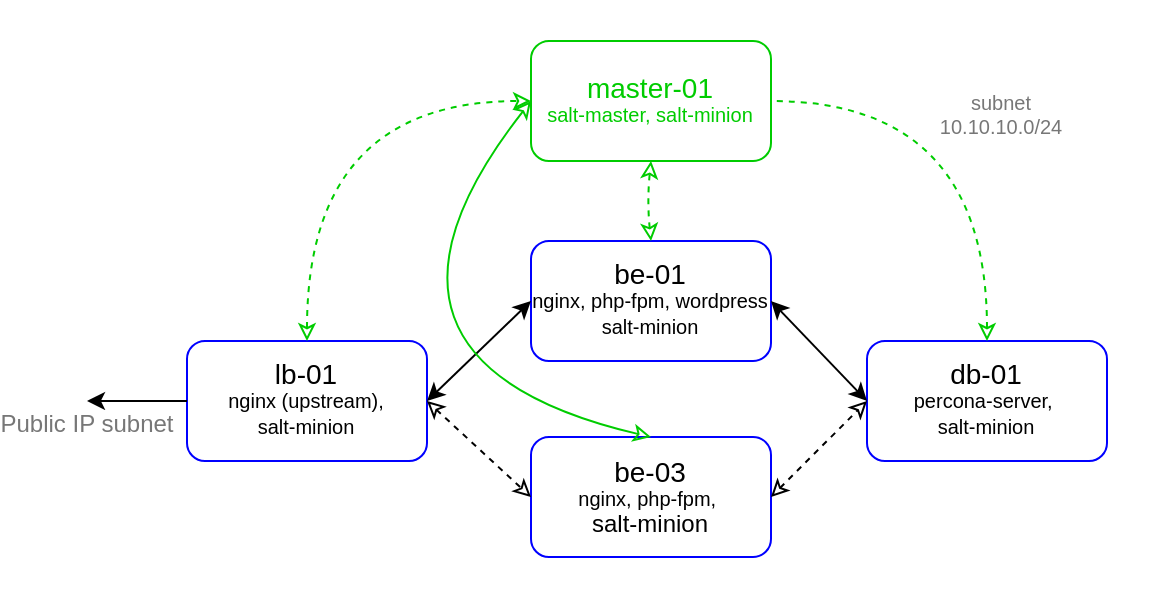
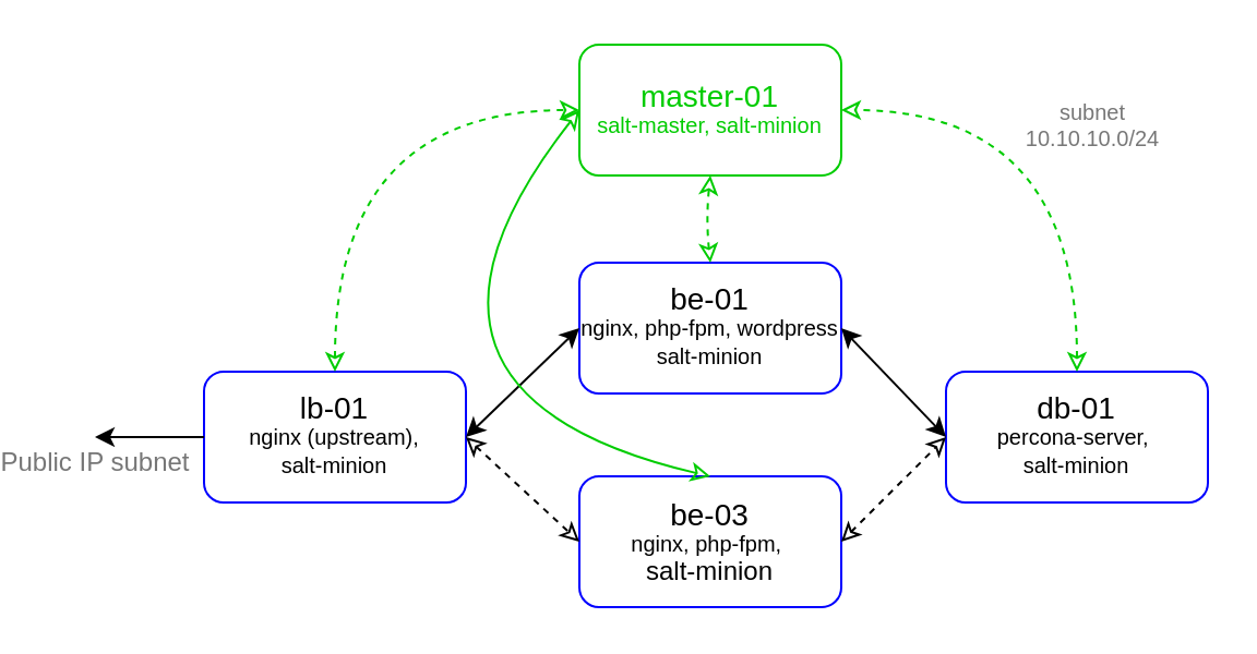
- <mxCell id="15" value="" style="endArrow=none;dashed=1;html=1;exitX=0.5;exitY=0;exitDx=0;exitDy=0;entryX=1;entryY=0.5;entryDx=0;entryDy=0;startArrow=classic;startFill=0;endFill=0;jumpStyle=none;strokeColor=#00CC00;jumpSize=6;curved=1;" parent="1" source="9" target="11" edge="1"><mxGeometry width="50" height="50" relative="1" as="geometry"><mxPoint x="440" y="170" as="sourcePoint" /><mxPoint x="552" y="50" as="targetPoint" /><Array as="points"><mxPoint x="470" y="50" /></Array></mxGeometry></mxCell>
+ <mxCell id="15" value="" style="endArrow=classic;dashed=1;html=1;exitX=0.5;exitY=0;exitDx=0;exitDy=0;entryX=1;entryY=0.5;entryDx=0;entryDy=0;startArrow=classic;startFill=0;endFill=0;jumpStyle=none;strokeColor=#00CC00;jumpSize=6;curved=1;" parent="1" source="9" target="11" edge="1"><mxGeometry width="50" height="50" relative="1" as="geometry"><mxPoint x="440" y="170" as="sourcePoint" /><mxPoint x="552" y="50" as="targetPoint" /><Array as="points"><mxPoint x="470" y="50" /></Array></mxGeometry></mxCell>
